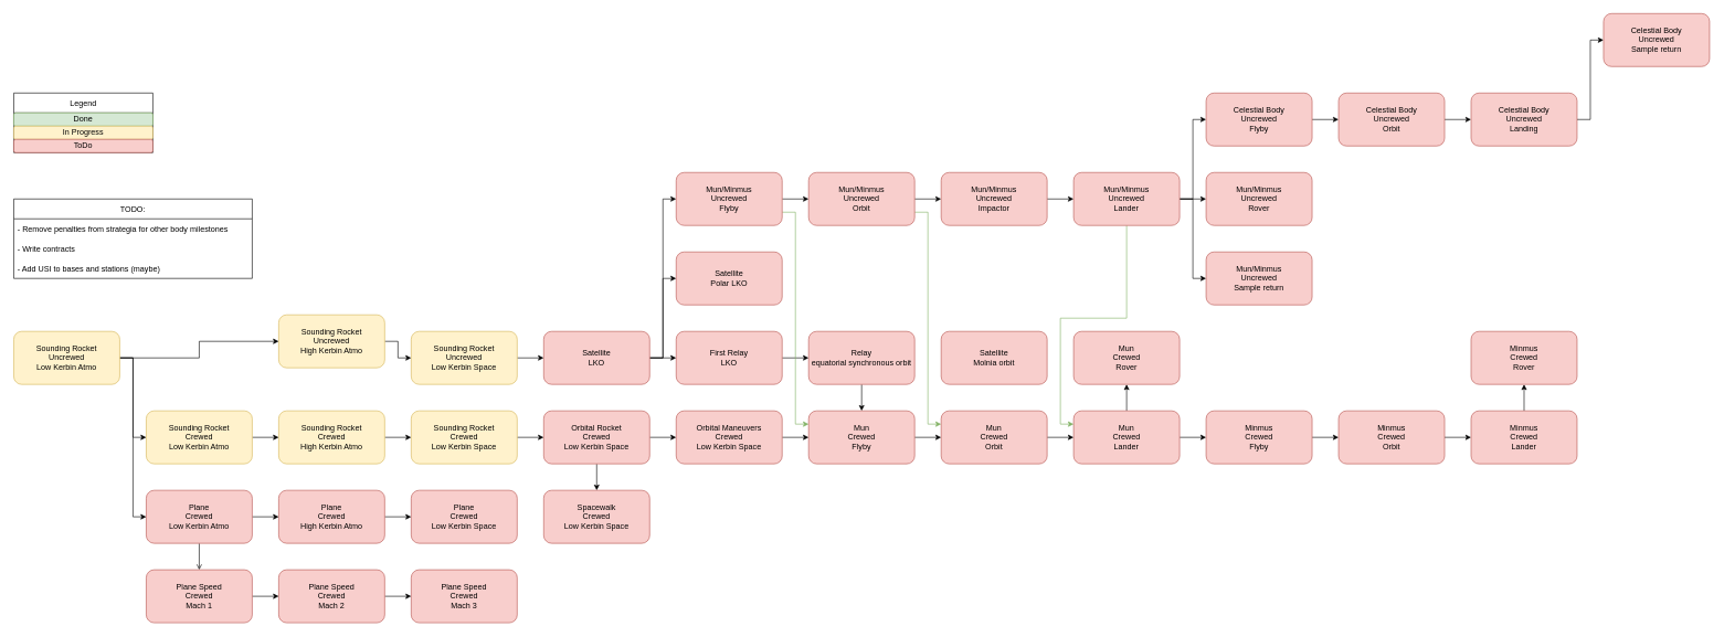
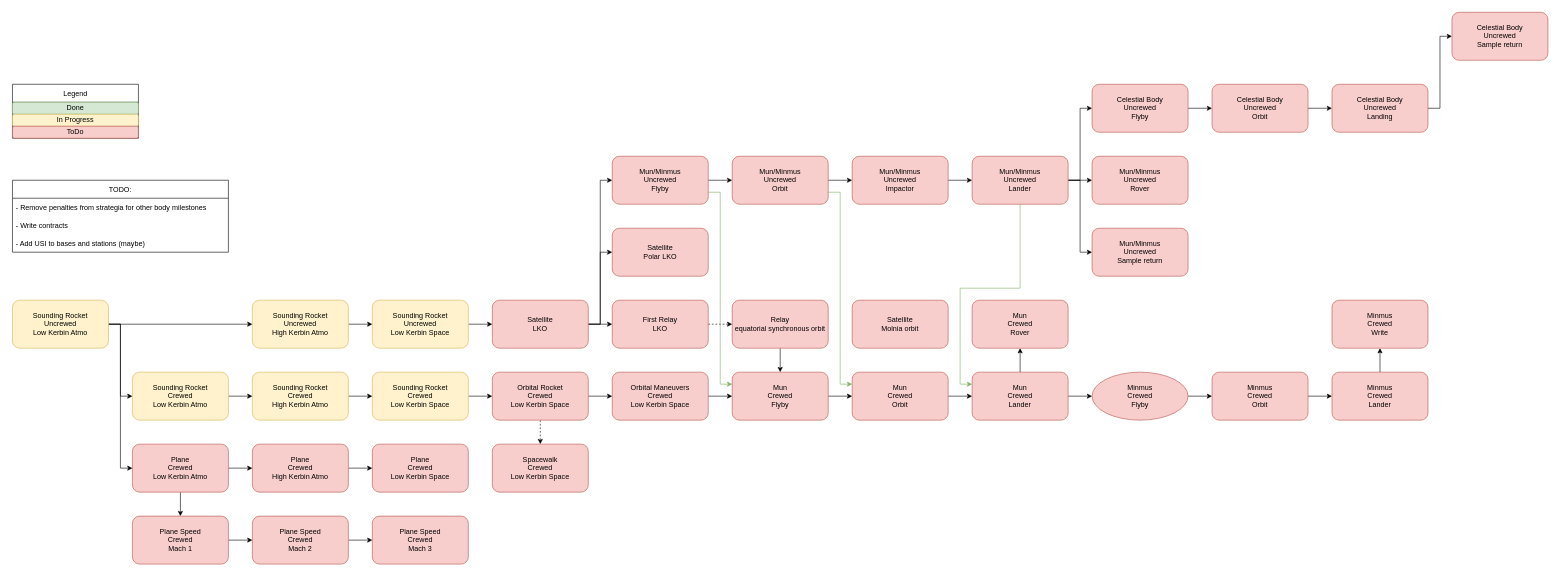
- <mxCell id="7" value="&lt;div&gt;Sounding Rocket&lt;/div&gt;&lt;div&gt;Uncrewed&lt;br&gt;&lt;/div&gt;&lt;div&gt;High Kerbin Atmo&lt;br&gt;&lt;/div&gt;" style="rounded=1;whiteSpace=wrap;html=1;fillColor=#fff2cc;strokeColor=#d6b656;" vertex="1" parent="1"><mxGeometry x="420" y="475" width="160" height="80" as="geometry" /></mxCell>
+ <mxCell id="7" value="&lt;div&gt;Sounding Rocket&lt;/div&gt;&lt;div&gt;Uncrewed&lt;br&gt;&lt;/div&gt;&lt;div&gt;High Kerbin Atmo&lt;br&gt;&lt;/div&gt;" style="rounded=1;whiteSpace=wrap;html=1;fillColor=#fff2cc;strokeColor=#d6b656;" vertex="1" parent="1"><mxGeometry x="420" y="500" width="160" height="80" as="geometry" /></mxCell>
- <mxCell id="23" style="edgeStyle=orthogonalEdgeStyle;rounded=0;orthogonalLoop=1;jettySize=auto;html=1;entryX=0;entryY=0.5;entryDx=0;entryDy=0;" edge="1" parent="1" source="24" target="27"><mxGeometry relative="1" as="geometry" /></mxCell>
+ <mxCell id="23" style="edgeStyle=orthogonalEdgeStyle;rounded=0;orthogonalLoop=1;jettySize=auto;html=1;entryX=0;entryY=0.5;entryDx=0;entryDy=0;dashed=1;" edge="1" parent="1" source="24" target="27"><mxGeometry relative="1" as="geometry" /></mxCell>
- <mxCell id="68" value="&lt;div&gt;Minmus&lt;/div&gt;&lt;div&gt;Crewed&lt;/div&gt;&lt;div&gt;Rover&lt;br&gt;&lt;/div&gt;" style="rounded=1;whiteSpace=wrap;html=1;fillColor=#f8cecc;strokeColor=#b85450;" vertex="1" parent="1"><mxGeometry x="2220" y="500" width="160" height="80" as="geometry" /></mxCell>
+ <mxCell id="68" value="&lt;div&gt;Minmus&lt;/div&gt;&lt;div&gt;Crewed&lt;/div&gt;&lt;div&gt;Write&lt;br&gt;&lt;/div&gt;" style="rounded=1;whiteSpace=wrap;html=1;fillColor=#f8cecc;strokeColor=#b85450;" vertex="1" parent="1"><mxGeometry x="2220" y="500" width="160" height="80" as="geometry" /></mxCell>
- <mxCell id="63" value="&lt;div&gt;Minmus&lt;/div&gt;&lt;div&gt;Crewed&lt;br&gt;&lt;/div&gt;&lt;div&gt;Flyby&lt;br&gt;&lt;/div&gt;" style="rounded=1;whiteSpace=wrap;html=1;fillColor=#f8cecc;strokeColor=#b85450;" vertex="1" parent="1"><mxGeometry x="1820" y="620" width="160" height="80" as="geometry" /></mxCell>
+ <mxCell id="63" value="&lt;div&gt;Minmus&lt;/div&gt;&lt;div&gt;Crewed&lt;br&gt;&lt;/div&gt;&lt;div&gt;Flyby&lt;br&gt;&lt;/div&gt;" style="ellipse;whiteSpace=wrap;html=1;fillColor=#f8cecc;strokeColor=#b85450;" vertex="1" parent="1"><mxGeometry x="1820" y="620" width="160" height="80" as="geometry" /></mxCell>
- <mxCell id="21" style="edgeStyle=orthogonalEdgeStyle;rounded=0;orthogonalLoop=1;jettySize=auto;html=1;entryX=0.5;entryY=0;entryDx=0;entryDy=0;" edge="1" parent="1" source="22" target="72"><mxGeometry relative="1" as="geometry" /></mxCell>
+ <mxCell id="21" style="edgeStyle=orthogonalEdgeStyle;rounded=0;orthogonalLoop=1;jettySize=auto;html=1;entryX=0.5;entryY=0;entryDx=0;entryDy=0;dashed=1;" edge="1" parent="1" source="22" target="72"><mxGeometry relative="1" as="geometry" /></mxCell>
- <mxCell id="70" style="edgeStyle=orthogonalEdgeStyle;rounded=0;orthogonalLoop=1;jettySize=auto;html=1;entryX=0.5;entryY=0;entryDx=0;entryDy=0;endArrow=open;" edge="1" parent="1" source="71" target="77"><mxGeometry relative="1" as="geometry" /></mxCell>
+ <mxCell id="70" style="edgeStyle=orthogonalEdgeStyle;rounded=0;orthogonalLoop=1;jettySize=auto;html=1;entryX=0.5;entryY=0;entryDx=0;entryDy=0;" edge="1" parent="1" source="71" target="77"><mxGeometry relative="1" as="geometry" /></mxCell>
